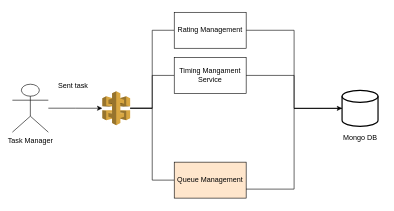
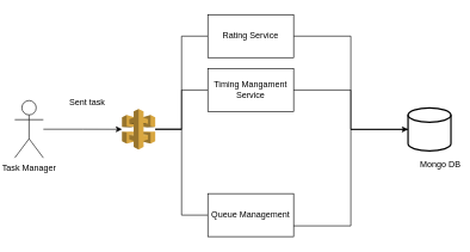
- <mxCell id="10" value="Rating Management" style="rounded=0;whiteSpace=wrap;html=1;" parent="1" vertex="1"><mxGeometry x="290" y="20" width="120" height="60" as="geometry" /></mxCell>
+ <mxCell id="10" value="Rating Service" style="rounded=0;whiteSpace=wrap;html=1;" parent="1" vertex="1"><mxGeometry x="290" y="20" width="120" height="60" as="geometry" /></mxCell>
- <mxCell id="3" value="Task Manager" style="shape=umlActor;verticalLabelPosition=bottom;labelBackgroundColor=#ffffff;verticalAlign=top;html=1;outlineConnect=0;" parent="1" vertex="1"><mxGeometry x="20" y="140" width="60" height="80" as="geometry" /></mxCell>
+ <mxCell id="3" value="Task Manager" style="shape=umlActor;verticalLabelPosition=bottom;labelBackgroundColor=#ffffff;verticalAlign=top;html=1;outlineConnect=0;" parent="1" vertex="1"><mxGeometry x="20" y="140" width="40" height="80" as="geometry" /></mxCell>
- <mxCell id="16" value="Mongo DB" style="text;html=1;align=center;verticalAlign=middle;resizable=0;points=[];;autosize=1;" parent="1" vertex="1"><mxGeometry x="565" y="220" width="70" height="20" as="geometry" /></mxCell>
+ <mxCell id="16" value="Mongo DB" style="text;html=1;align=center;verticalAlign=middle;resizable=0;points=[];;autosize=1;" parent="1" vertex="1"><mxGeometry x="580" y="220" width="70" height="20" as="geometry" /></mxCell>
- <mxCell id="12" value="Queue Management" style="rounded=0;whiteSpace=wrap;html=1;fillColor=#ffe6cc;" parent="1" vertex="1"><mxGeometry x="290" y="270" width="120" height="60" as="geometry" /></mxCell>
+ <mxCell id="12" value="Queue Management" style="rounded=0;whiteSpace=wrap;html=1;" parent="1" vertex="1"><mxGeometry x="290" y="270" width="120" height="60" as="geometry" /></mxCell>
